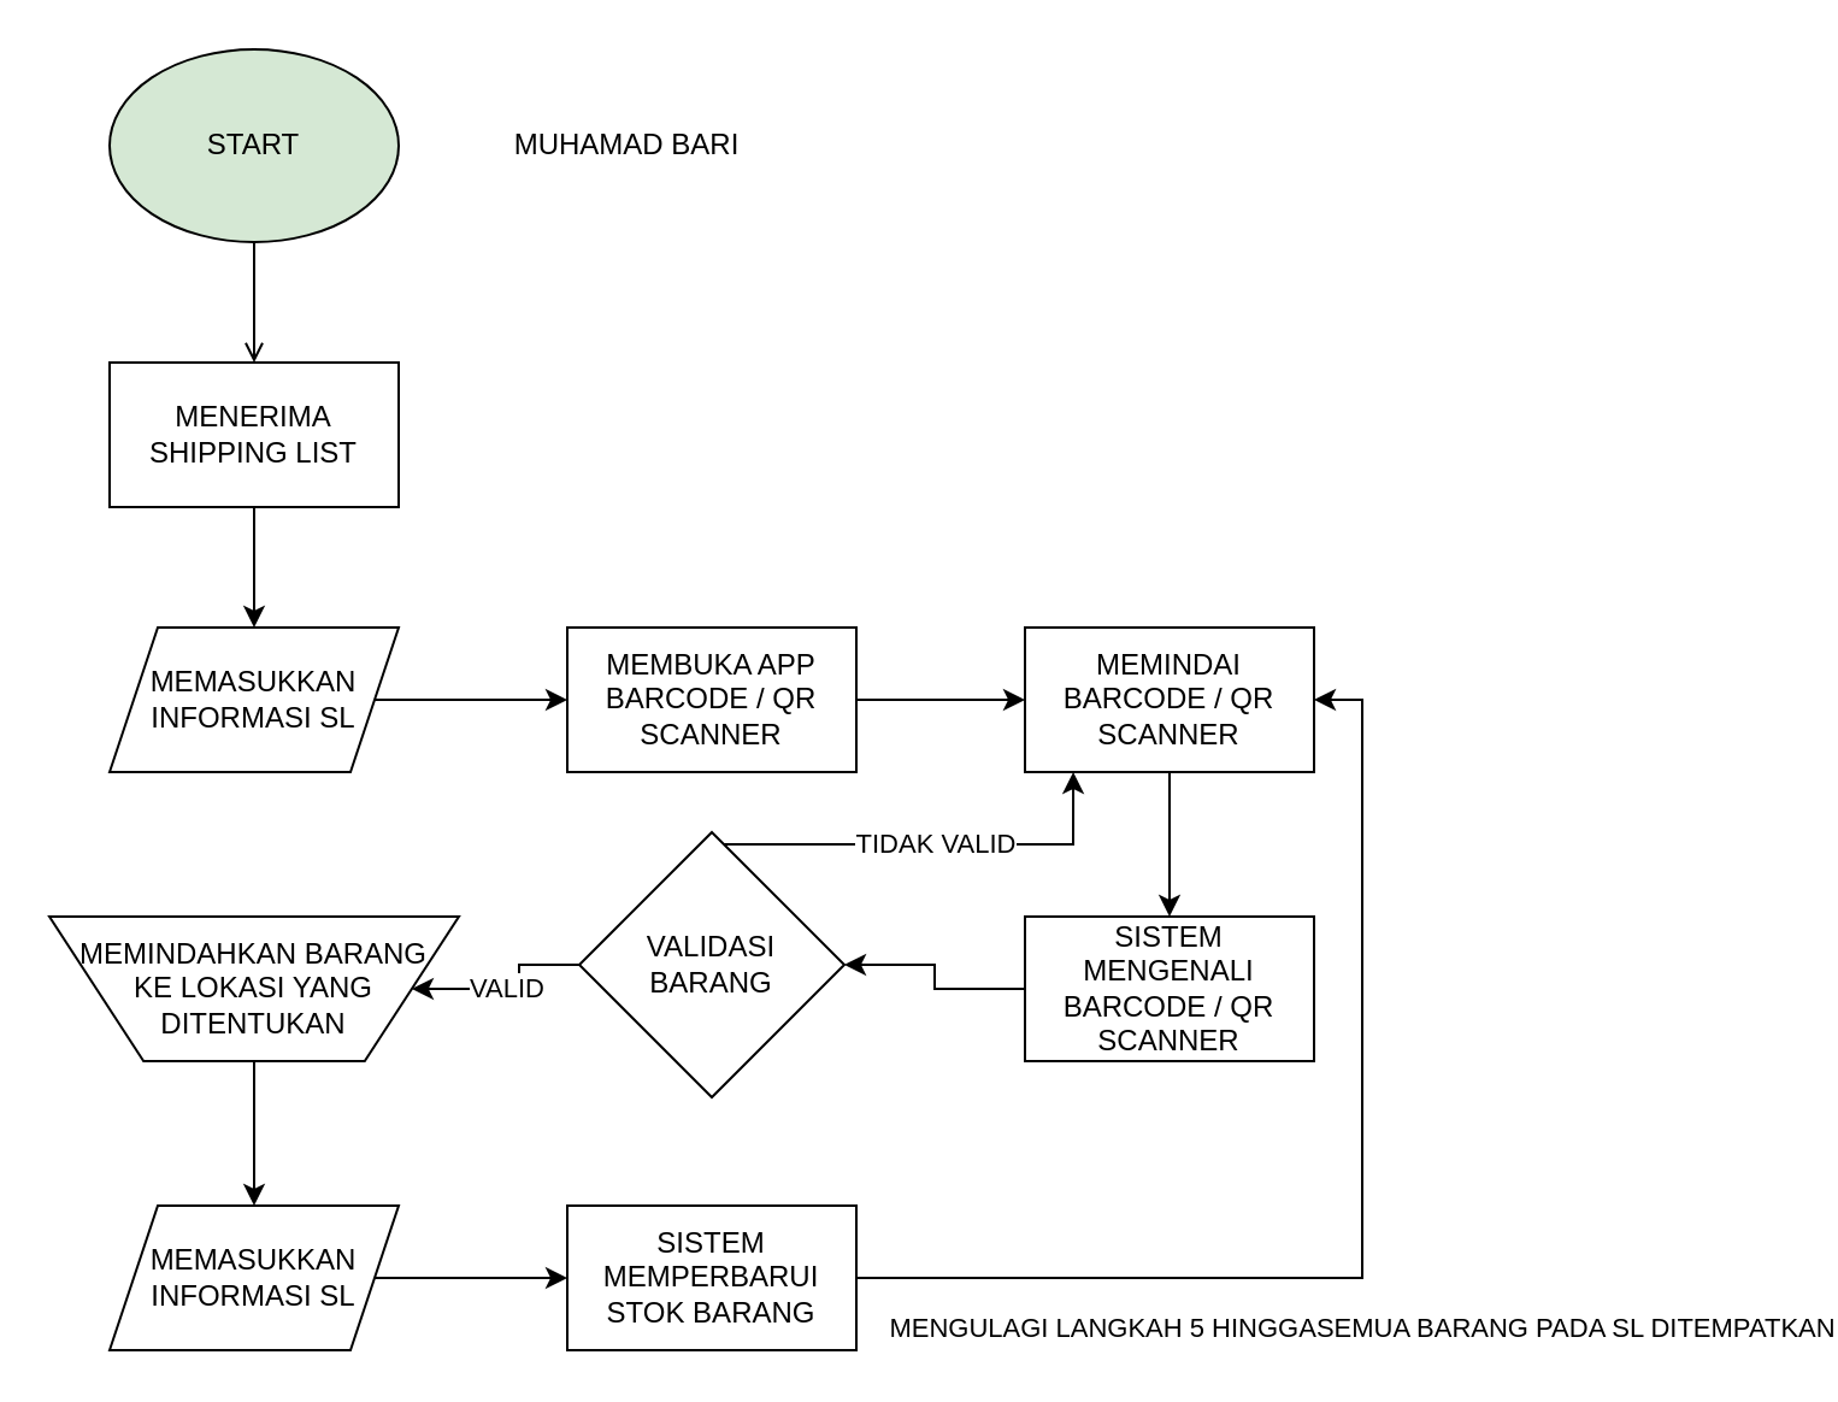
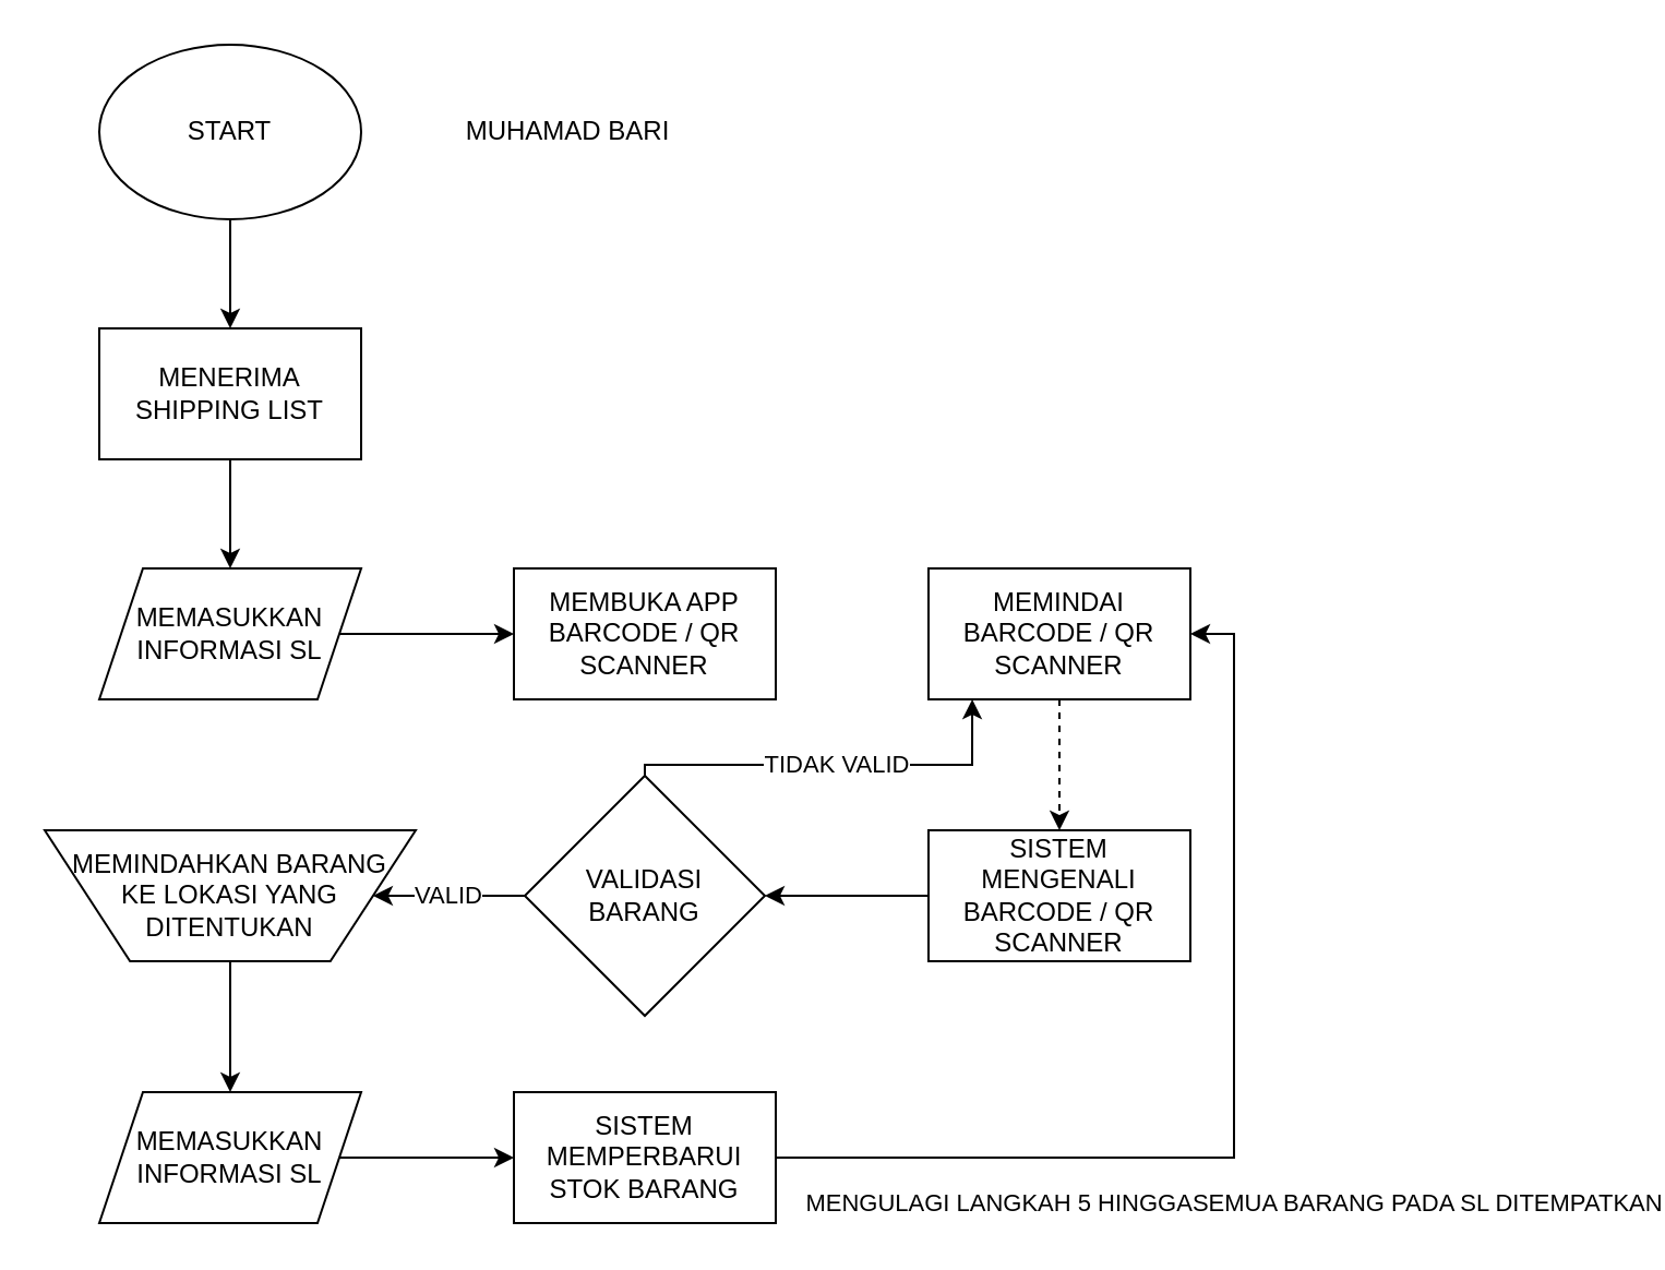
- <mxCell id="5" value="START" style="ellipse;whiteSpace=wrap;html=1;fillColor=#d5e8d4;" vertex="1" parent="1"><mxGeometry x="45" y="20" width="120" height="80" as="geometry" /></mxCell>
+ <mxCell id="5" value="START" style="ellipse;whiteSpace=wrap;html=1;" vertex="1" parent="1"><mxGeometry x="45" y="20" width="120" height="80" as="geometry" /></mxCell>
- <mxCell id="4" style="edgeStyle=orthogonalEdgeStyle;rounded=0;orthogonalLoop=1;jettySize=auto;html=1;entryX=0.5;entryY=0;entryDx=0;entryDy=0;endArrow=open;" edge="1" parent="1" source="5" target="3"><mxGeometry relative="1" as="geometry" /></mxCell>
+ <mxCell id="4" style="edgeStyle=orthogonalEdgeStyle;rounded=0;orthogonalLoop=1;jettySize=auto;html=1;entryX=0.5;entryY=0;entryDx=0;entryDy=0;" edge="1" parent="1" source="5" target="3"><mxGeometry relative="1" as="geometry" /></mxCell>
- <mxCell id="8" style="edgeStyle=orthogonalEdgeStyle;rounded=0;orthogonalLoop=1;jettySize=auto;html=1;entryX=0;entryY=0.5;entryDx=0;entryDy=0;" edge="1" parent="1" source="9" target="11"><mxGeometry relative="1" as="geometry" /></mxCell>
- <mxCell id="10" style="edgeStyle=orthogonalEdgeStyle;rounded=0;orthogonalLoop=1;jettySize=auto;html=1;entryX=0.5;entryY=0;entryDx=0;entryDy=0;" edge="1" parent="1" source="11" target="13"><mxGeometry relative="1" as="geometry" /></mxCell>
+ <mxCell id="10" style="edgeStyle=orthogonalEdgeStyle;rounded=0;orthogonalLoop=1;jettySize=auto;html=1;entryX=0.5;entryY=0;entryDx=0;entryDy=0;dashed=1;" edge="1" parent="1" source="11" target="13"><mxGeometry relative="1" as="geometry" /></mxCell>
- <mxCell id="16" value="&lt;div&gt;VALIDASI&lt;/div&gt;&lt;div&gt;BARANG&lt;/div&gt;" style="rhombus;whiteSpace=wrap;html=1;" vertex="1" parent="1"><mxGeometry x="240" y="345" width="110" height="110" as="geometry" /></mxCell>
+ <mxCell id="16" value="&lt;div&gt;VALIDASI&lt;/div&gt;&lt;div&gt;BARANG&lt;/div&gt;" style="rhombus;whiteSpace=wrap;html=1;" vertex="1" parent="1"><mxGeometry x="240" y="355" width="110" height="110" as="geometry" /></mxCell>
